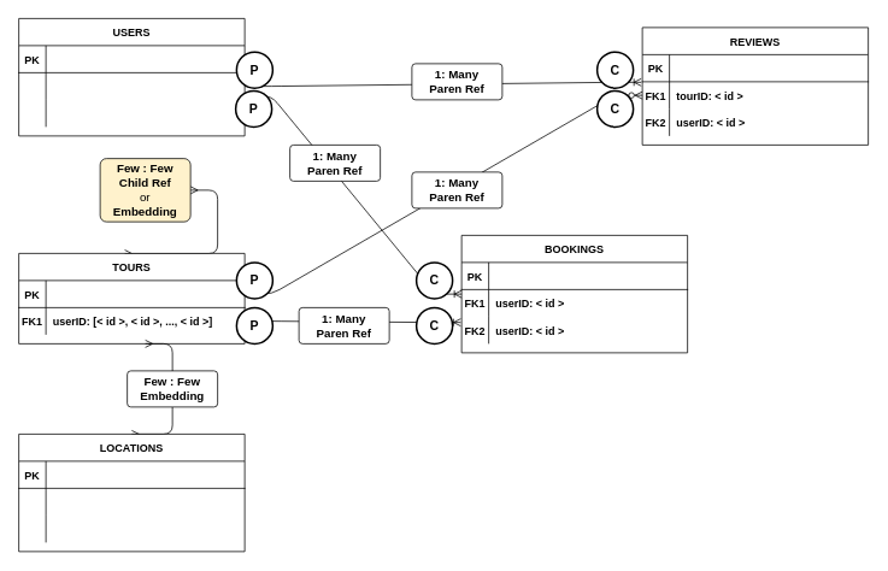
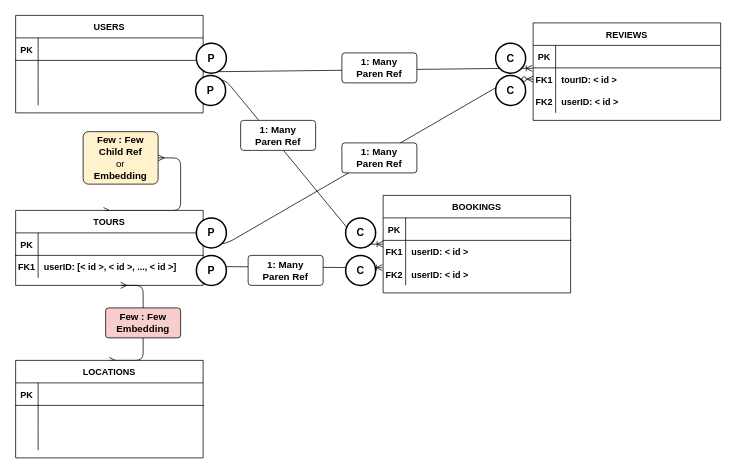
- <mxCell id="7" value="&lt;span style=&quot;font-weight: 700 ; text-align: left&quot;&gt;Few : Few&lt;/span&gt;&lt;br style=&quot;padding: 0px ; margin: 0px ; font-weight: 700 ; text-align: left&quot;&gt;&lt;div style=&quot;text-align: left&quot;&gt;&lt;b&gt;Embedding&lt;/b&gt;&lt;/div&gt;" style="rounded=1;arcSize=10;whiteSpace=wrap;html=1;align=center;fontSize=13;rotation=0;" parent="1" vertex="1"><mxGeometry x="140" y="410" width="100" height="40" as="geometry" /></mxCell>
+ <mxCell id="7" value="&lt;span style=&quot;font-weight: 700 ; text-align: left&quot;&gt;Few : Few&lt;/span&gt;&lt;br style=&quot;padding: 0px ; margin: 0px ; font-weight: 700 ; text-align: left&quot;&gt;&lt;div style=&quot;text-align: left&quot;&gt;&lt;b&gt;Embedding&lt;/b&gt;&lt;/div&gt;" style="rounded=1;arcSize=10;whiteSpace=wrap;html=1;align=center;fontSize=13;rotation=0;fillColor=#f8cecc;" parent="1" vertex="1"><mxGeometry x="140" y="410" width="100" height="40" as="geometry" /></mxCell>
